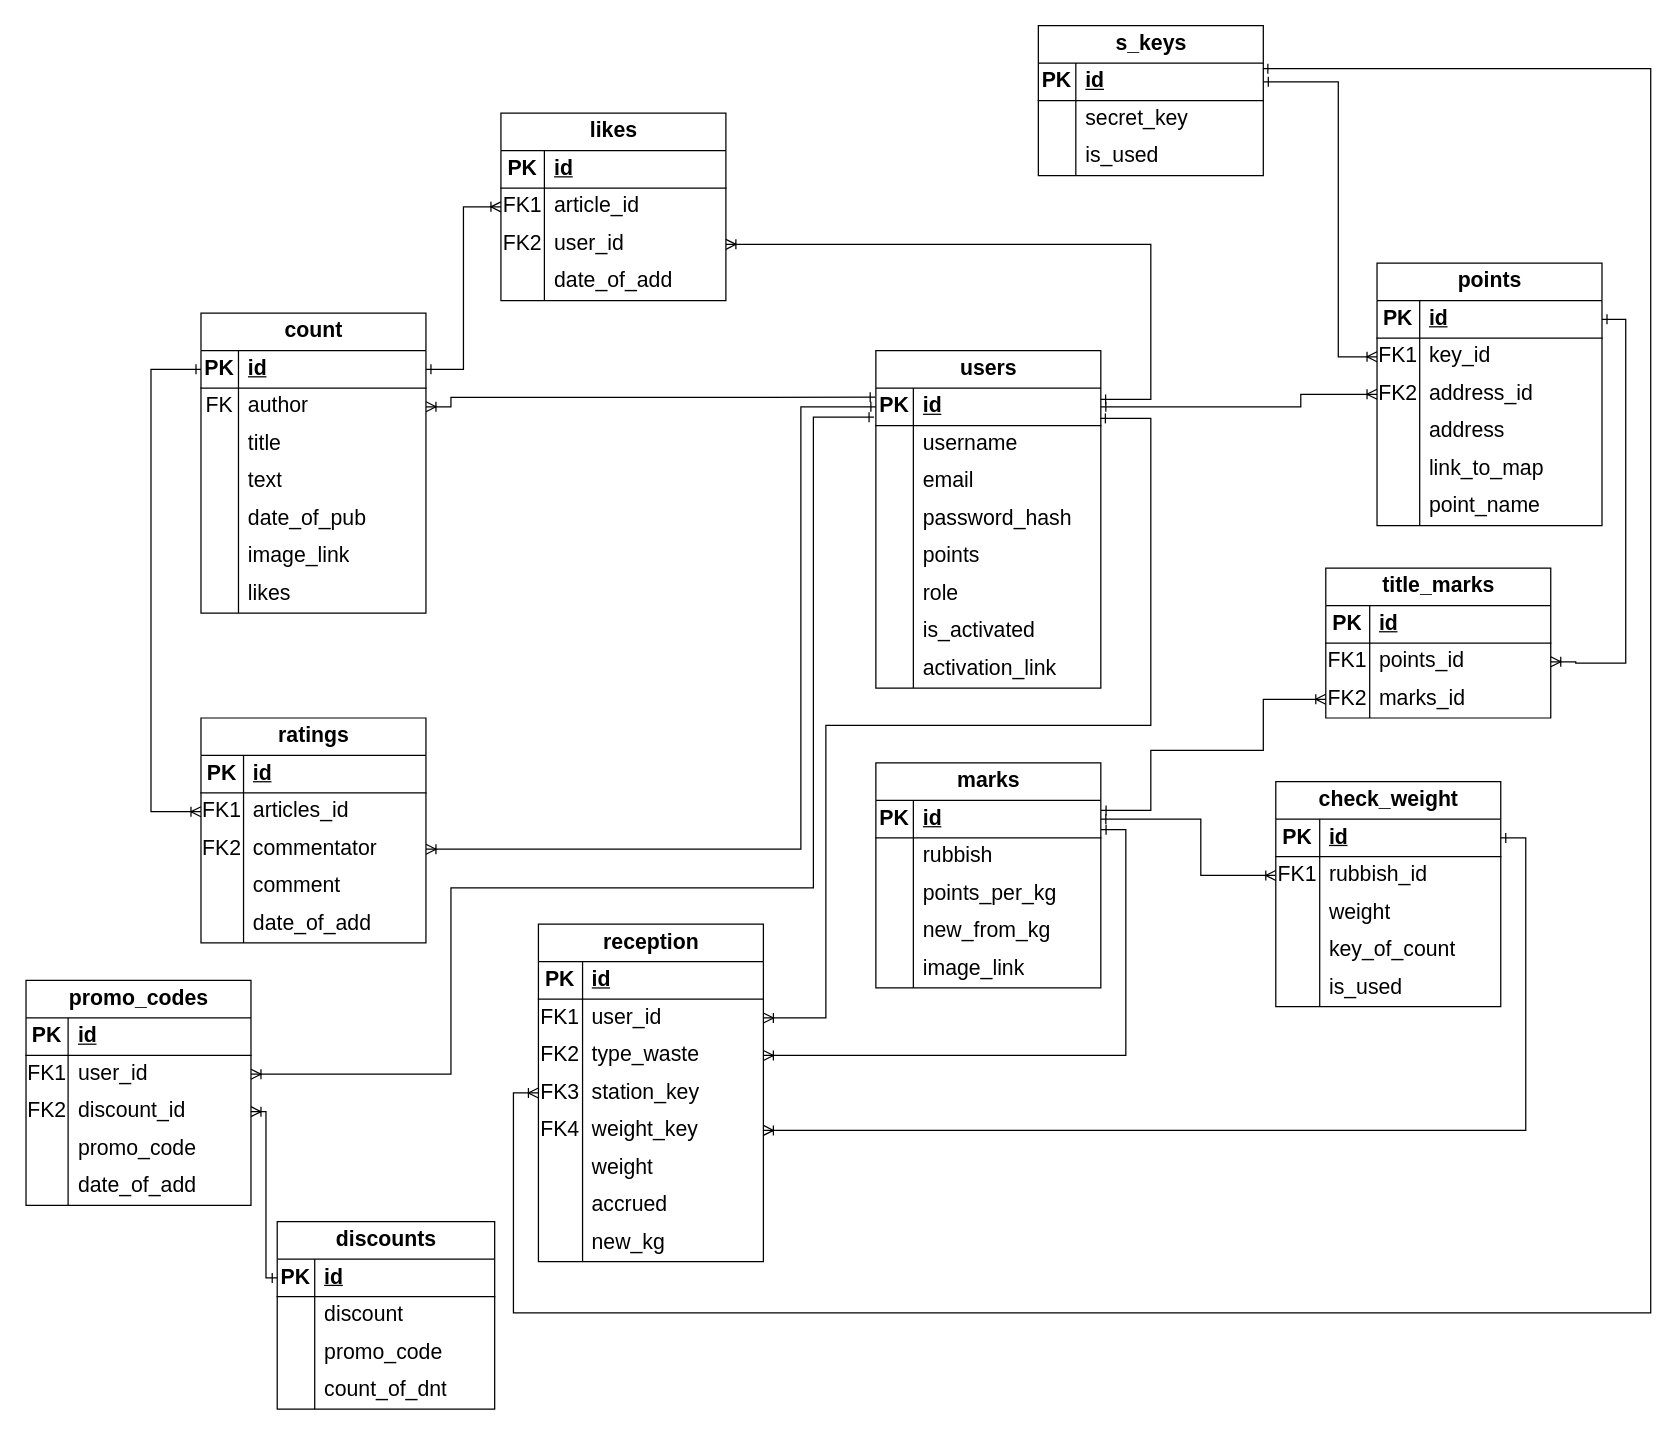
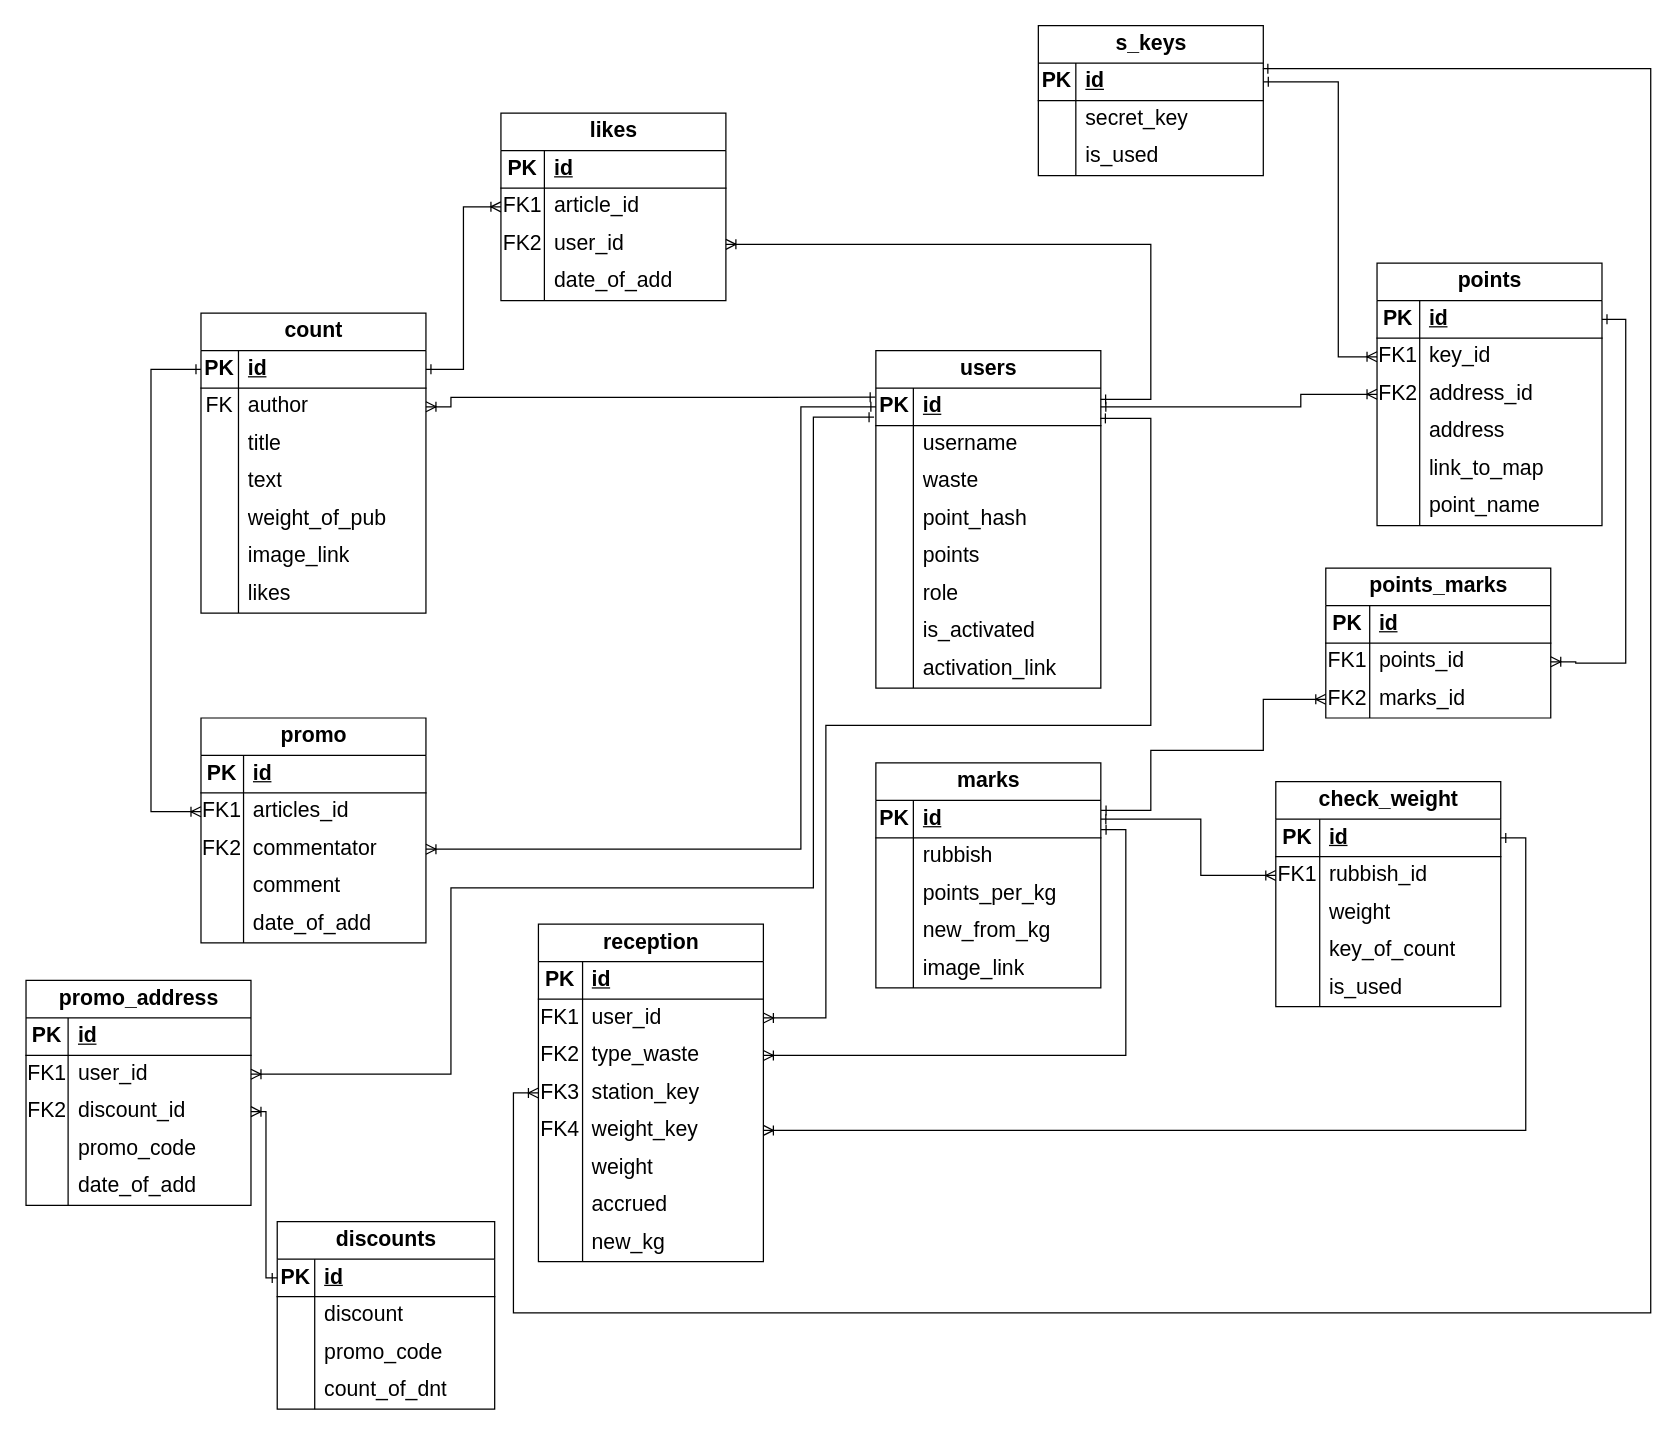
- <mxCell id="69" value="email" style="shape=partialRectangle;connectable=0;fillColor=none;top=0;left=0;bottom=0;right=0;align=left;spacingLeft=6;overflow=hidden;whiteSpace=wrap;html=1;fontSize=17;" parent="67" vertex="1"><mxGeometry x="30" width="150" height="30" as="geometry"><mxRectangle width="150" height="30" as="alternateBounds" /></mxGeometry></mxCell>
+ <mxCell id="69" value="waste" style="shape=partialRectangle;connectable=0;fillColor=none;top=0;left=0;bottom=0;right=0;align=left;spacingLeft=6;overflow=hidden;whiteSpace=wrap;html=1;fontSize=17;" parent="67" vertex="1"><mxGeometry x="30" width="150" height="30" as="geometry"><mxRectangle width="150" height="30" as="alternateBounds" /></mxGeometry></mxCell>
- <mxCell id="167" value="date_of_pub" style="shape=partialRectangle;connectable=0;fillColor=none;top=0;left=0;bottom=0;right=0;align=left;spacingLeft=6;overflow=hidden;whiteSpace=wrap;html=1;fontSize=17;" parent="165" vertex="1"><mxGeometry x="30" width="150" height="30" as="geometry"><mxRectangle width="150" height="30" as="alternateBounds" /></mxGeometry></mxCell>
+ <mxCell id="167" value="weight_of_pub" style="shape=partialRectangle;connectable=0;fillColor=none;top=0;left=0;bottom=0;right=0;align=left;spacingLeft=6;overflow=hidden;whiteSpace=wrap;html=1;fontSize=17;" parent="165" vertex="1"><mxGeometry x="30" width="150" height="30" as="geometry"><mxRectangle width="150" height="30" as="alternateBounds" /></mxGeometry></mxCell>
- <mxCell id="72" value="password_hash" style="shape=partialRectangle;connectable=0;fillColor=none;top=0;left=0;bottom=0;right=0;align=left;spacingLeft=6;overflow=hidden;whiteSpace=wrap;html=1;fontSize=17;" parent="70" vertex="1"><mxGeometry x="30" width="150" height="30" as="geometry"><mxRectangle width="150" height="30" as="alternateBounds" /></mxGeometry></mxCell>
+ <mxCell id="72" value="point_hash" style="shape=partialRectangle;connectable=0;fillColor=none;top=0;left=0;bottom=0;right=0;align=left;spacingLeft=6;overflow=hidden;whiteSpace=wrap;html=1;fontSize=17;" parent="70" vertex="1"><mxGeometry x="30" width="150" height="30" as="geometry"><mxRectangle width="150" height="30" as="alternateBounds" /></mxGeometry></mxCell>
- <mxCell id="110" value="title_marks" style="shape=table;startSize=30;container=1;collapsible=1;childLayout=tableLayout;fixedRows=1;rowLines=0;fontStyle=1;align=center;resizeLast=1;html=1;fontSize=17;" parent="1" vertex="1"><mxGeometry x="1060" y="454" width="180" height="120" as="geometry" /></mxCell>
+ <mxCell id="110" value="points_marks" style="shape=table;startSize=30;container=1;collapsible=1;childLayout=tableLayout;fixedRows=1;rowLines=0;fontStyle=1;align=center;resizeLast=1;html=1;fontSize=17;" parent="1" vertex="1"><mxGeometry x="1060" y="454" width="180" height="120" as="geometry" /></mxCell>
- <mxCell id="120" value="ratings" style="shape=table;startSize=30;container=1;collapsible=1;childLayout=tableLayout;fixedRows=1;rowLines=0;fontStyle=1;align=center;resizeLast=1;html=1;fontSize=17;" parent="1" vertex="1"><mxGeometry x="160" y="574" width="180" height="180" as="geometry" /></mxCell>
+ <mxCell id="120" value="promo" style="shape=table;startSize=30;container=1;collapsible=1;childLayout=tableLayout;fixedRows=1;rowLines=0;fontStyle=1;align=center;resizeLast=1;html=1;fontSize=17;" parent="1" vertex="1"><mxGeometry x="160" y="574" width="180" height="180" as="geometry" /></mxCell>
- <mxCell id="187" value="promo_codes" style="shape=table;startSize=30;container=1;collapsible=1;childLayout=tableLayout;fixedRows=1;rowLines=0;fontStyle=1;align=center;resizeLast=1;html=1;fontSize=17;" parent="1" vertex="1"><mxGeometry x="20" y="784" width="180" height="180" as="geometry" /></mxCell>
+ <mxCell id="187" value="promo_address" style="shape=table;startSize=30;container=1;collapsible=1;childLayout=tableLayout;fixedRows=1;rowLines=0;fontStyle=1;align=center;resizeLast=1;html=1;fontSize=17;" parent="1" vertex="1"><mxGeometry x="20" y="784" width="180" height="180" as="geometry" /></mxCell>
